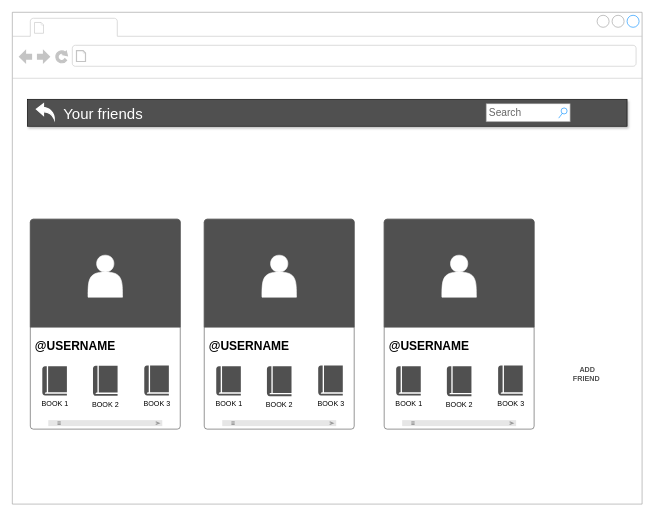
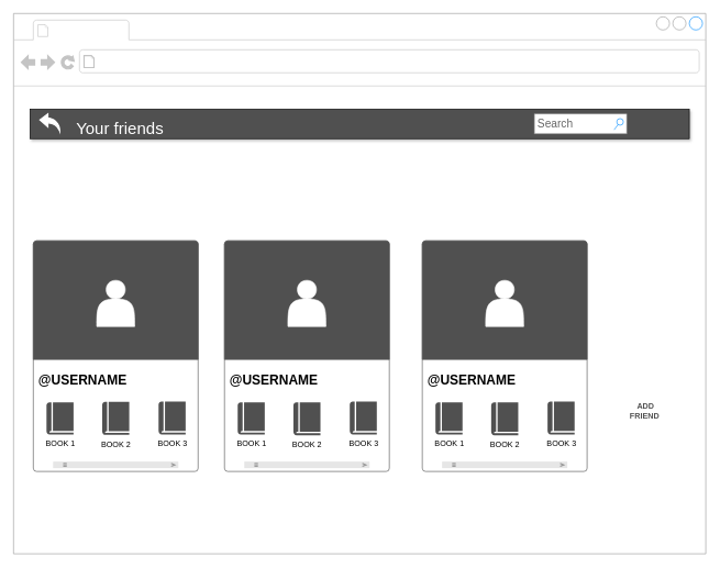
- <mxCell id="5" value="&lt;font style=&quot;font-size: 25px;&quot;&gt;Your friends&amp;nbsp;&lt;/font&gt;" style="text;html=1;strokeColor=none;fillColor=none;align=center;verticalAlign=middle;whiteSpace=wrap;rounded=0;shadow=1;fontSize=25;fontColor=#FFFFFF;" vertex="1" parent="2"><mxGeometry x="70" y="152.5" width="170" height="30" as="geometry" /></mxCell>
+ <mxCell id="5" value="&lt;font style=&quot;font-size: 25px;&quot;&gt;Your friends&amp;nbsp;&lt;/font&gt;" style="text;html=1;strokeColor=none;fillColor=none;align=center;verticalAlign=middle;whiteSpace=wrap;rounded=0;shadow=1;fontSize=25;fontColor=#FFFFFF;" vertex="1" parent="2"><mxGeometry x="80" y="157.5" width="170" height="30" as="geometry" /></mxCell>
